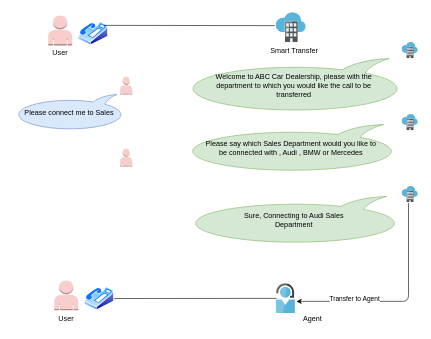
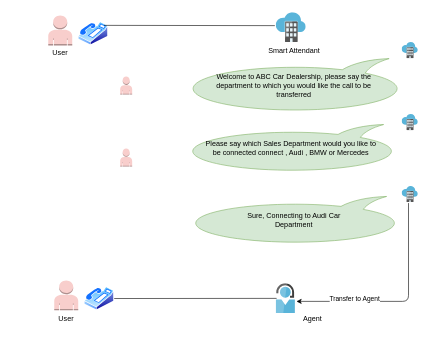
- <mxCell id="23" value="Smart Transfer" style="text;html=1;strokeColor=none;fillColor=none;align=center;verticalAlign=middle;whiteSpace=wrap;rounded=0;" vertex="1" parent="1"><mxGeometry x="437.5" y="73.5" width="105" height="20" as="geometry" /></mxCell>
+ <mxCell id="23" value="Smart Attendant" style="text;html=1;strokeColor=none;fillColor=none;align=center;verticalAlign=middle;whiteSpace=wrap;rounded=0;" vertex="1" parent="1"><mxGeometry x="437.5" y="73.5" width="105" height="20" as="geometry" /></mxCell>
- <mxCell id="6" value="&lt;meta charset=&quot;utf-8&quot;&gt;&lt;blockquote class=&quot;graf graf--blockquote&quot;&gt;Welcome to ABC Car Dealership, please with the department to which you would like the call to be transferred&lt;/blockquote&gt;" style="whiteSpace=wrap;html=1;shape=mxgraph.basic.oval_callout;rounded=0;align=center;direction=west;fillColor=#d5e8d4;strokeColor=#82b366;" vertex="1" parent="1"><mxGeometry x="300" y="97" width="380" height="90" as="geometry" /></mxCell>
+ <mxCell id="6" value="&lt;meta charset=&quot;utf-8&quot;&gt;&lt;blockquote class=&quot;graf graf--blockquote&quot;&gt;Welcome to ABC Car Dealership, please say the department to which you would like the call to be transferred&lt;/blockquote&gt;" style="whiteSpace=wrap;html=1;shape=mxgraph.basic.oval_callout;rounded=0;align=center;direction=west;fillColor=#d5e8d4;strokeColor=#82b366;" vertex="1" parent="1"><mxGeometry x="300" y="97" width="380" height="90" as="geometry" /></mxCell>
- <mxCell id="3" value="Please connect me to Sales" style="whiteSpace=wrap;html=1;shape=mxgraph.basic.oval_callout;direction=west;fillColor=#dae8fc;strokeColor=#6c8ebf;" vertex="1" parent="1"><mxGeometry x="20" y="157" width="190" height="60" as="geometry" /></mxCell>
- <mxCell id="5" value="&lt;blockquote class=&quot;graf graf--blockquote&quot;&gt;Please say which Sales Department would you like to be connected with&amp;nbsp;, Audi&amp;nbsp;, BMW or Mercedes&lt;/blockquote&gt;" style="whiteSpace=wrap;html=1;shape=mxgraph.basic.oval_callout;align=center;direction=west;fillColor=#d5e8d4;strokeColor=#82b366;" vertex="1" parent="1"><mxGeometry x="300" y="207" width="370" height="80" as="geometry" /></mxCell>
+ <mxCell id="5" value="&lt;blockquote class=&quot;graf graf--blockquote&quot;&gt;Please say which Sales Department would you like to be connected connect&amp;nbsp;, Audi&amp;nbsp;, BMW or Mercedes&lt;/blockquote&gt;" style="whiteSpace=wrap;html=1;shape=mxgraph.basic.oval_callout;align=center;direction=west;fillColor=#d5e8d4;strokeColor=#82b366;" vertex="1" parent="1"><mxGeometry x="300" y="207" width="370" height="80" as="geometry" /></mxCell>
- <mxCell id="11" value="&lt;blockquote class=&quot;graf graf--blockquote&quot;&gt;&lt;blockquote class=&quot;graf graf--blockquote&quot;&gt;Sure, Connecting to Audi Sales Department&lt;/blockquote&gt;&lt;/blockquote&gt;" style="whiteSpace=wrap;html=1;shape=mxgraph.basic.oval_callout;align=center;direction=west;fillColor=#d5e8d4;strokeColor=#82b366;" vertex="1" parent="1"><mxGeometry x="305" y="327" width="370" height="80" as="geometry" /></mxCell>
+ <mxCell id="11" value="&lt;blockquote class=&quot;graf graf--blockquote&quot;&gt;&lt;blockquote class=&quot;graf graf--blockquote&quot;&gt;Sure, Connecting to Audi Car Department&lt;/blockquote&gt;&lt;/blockquote&gt;" style="whiteSpace=wrap;html=1;shape=mxgraph.basic.oval_callout;align=center;direction=west;fillColor=#d5e8d4;strokeColor=#82b366;" vertex="1" parent="1"><mxGeometry x="305" y="327" width="370" height="80" as="geometry" /></mxCell>
